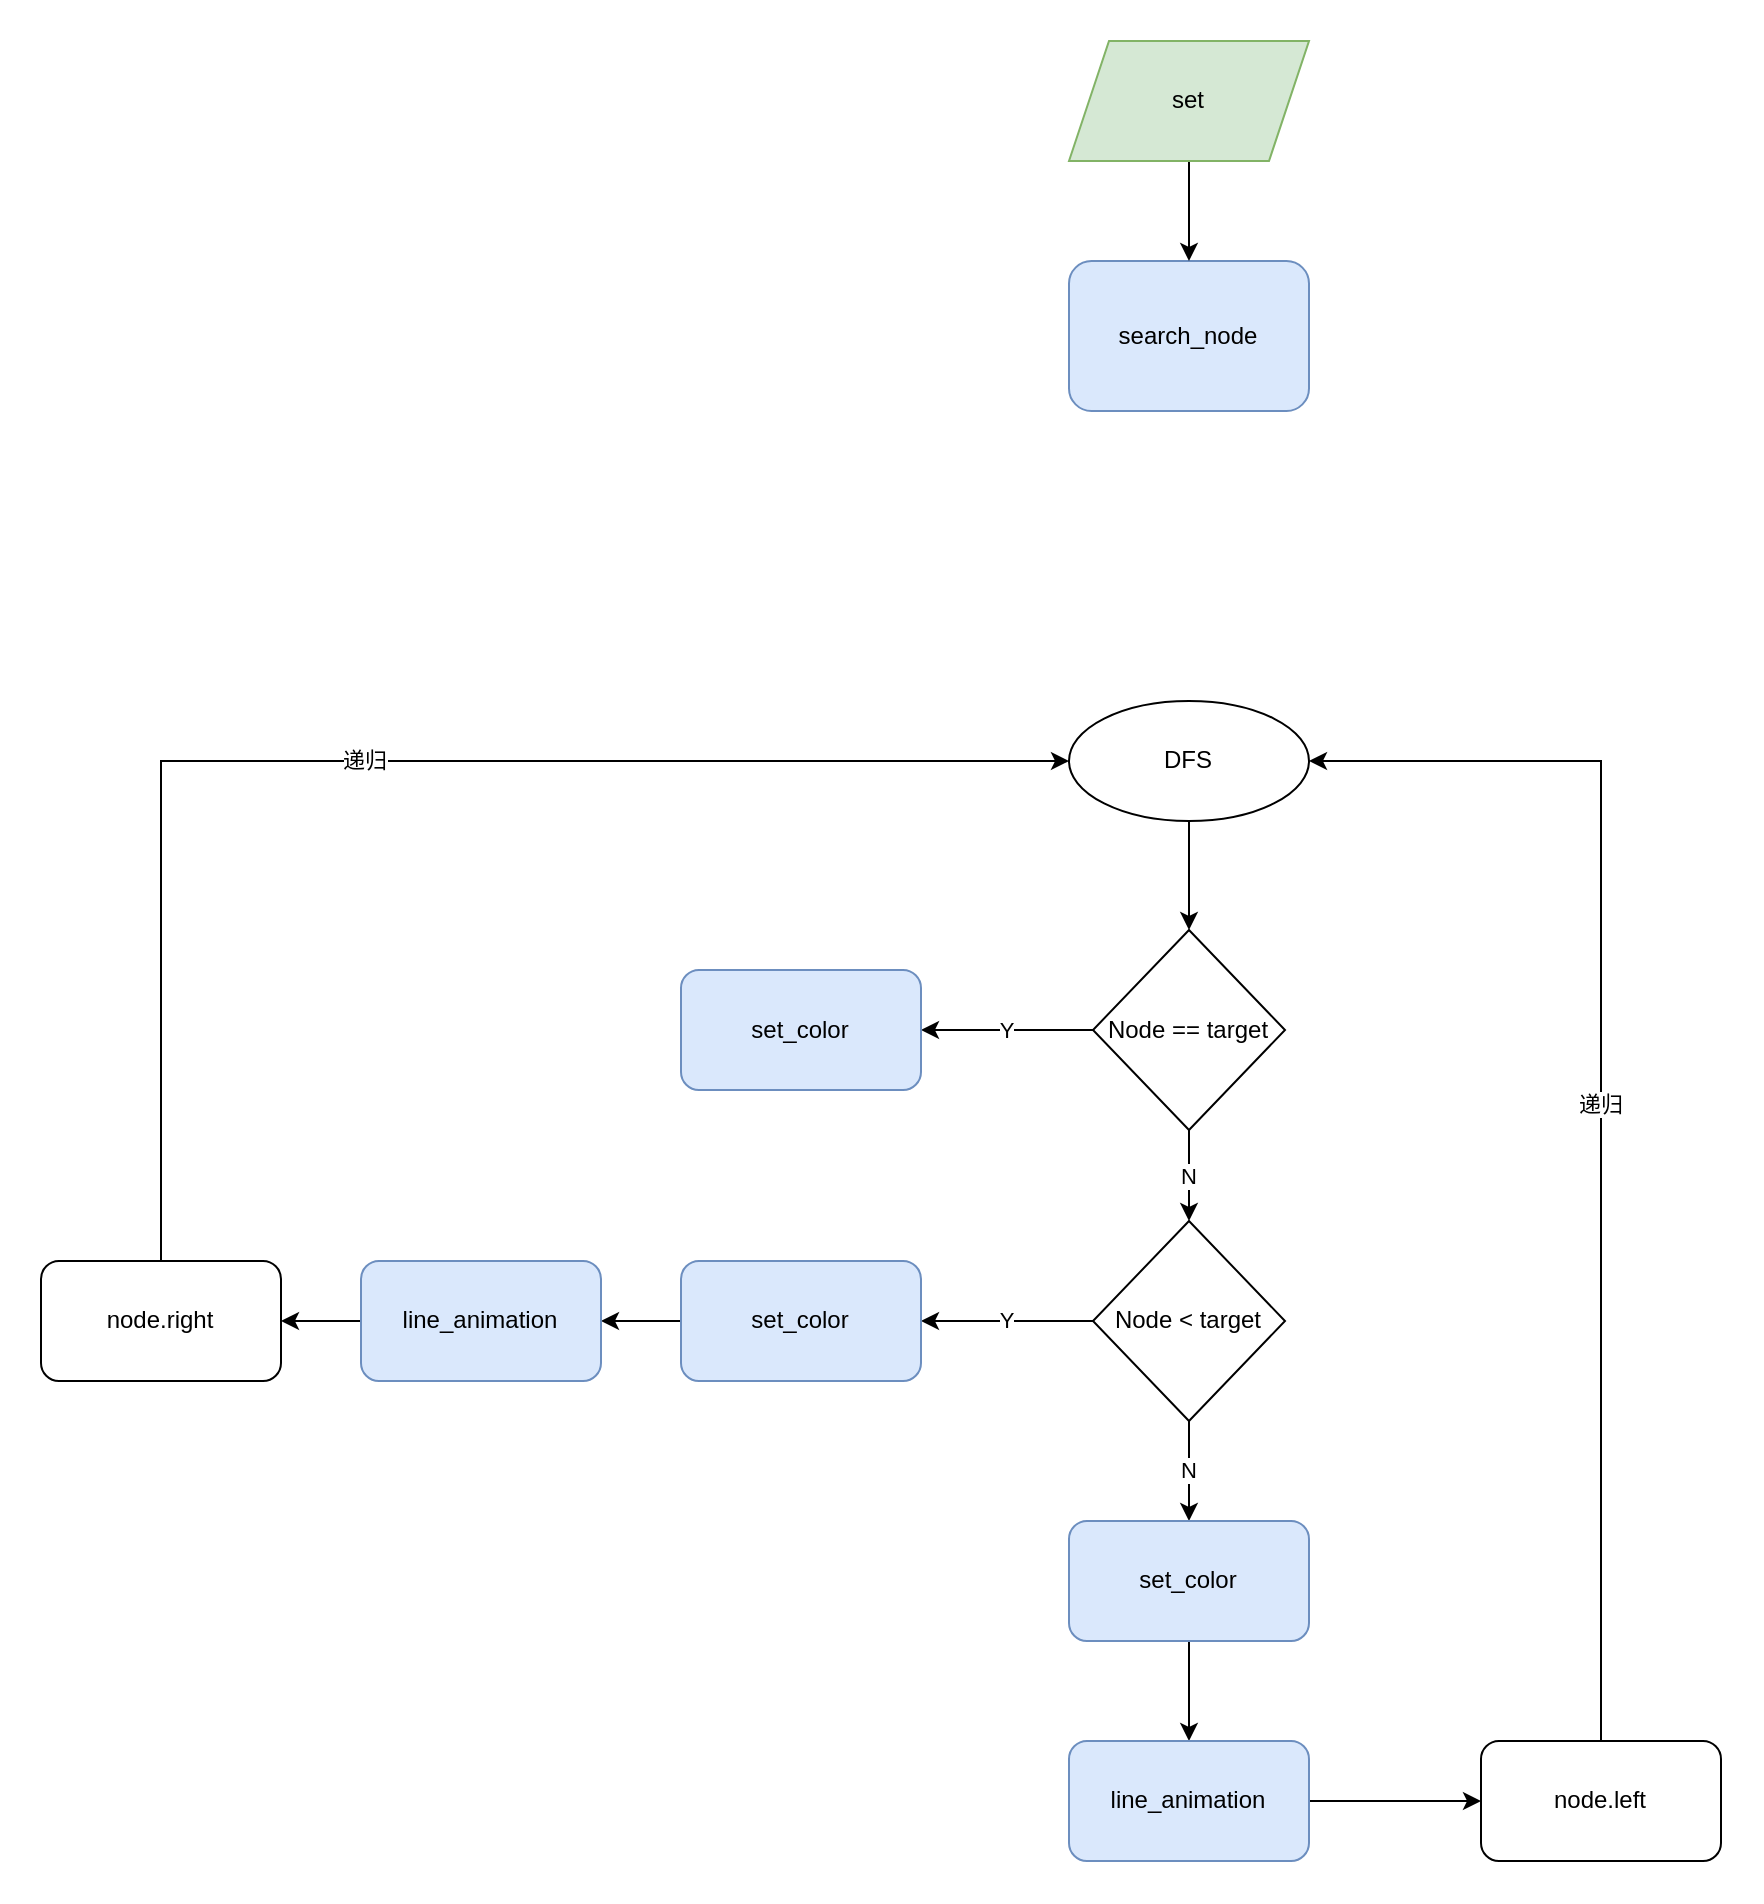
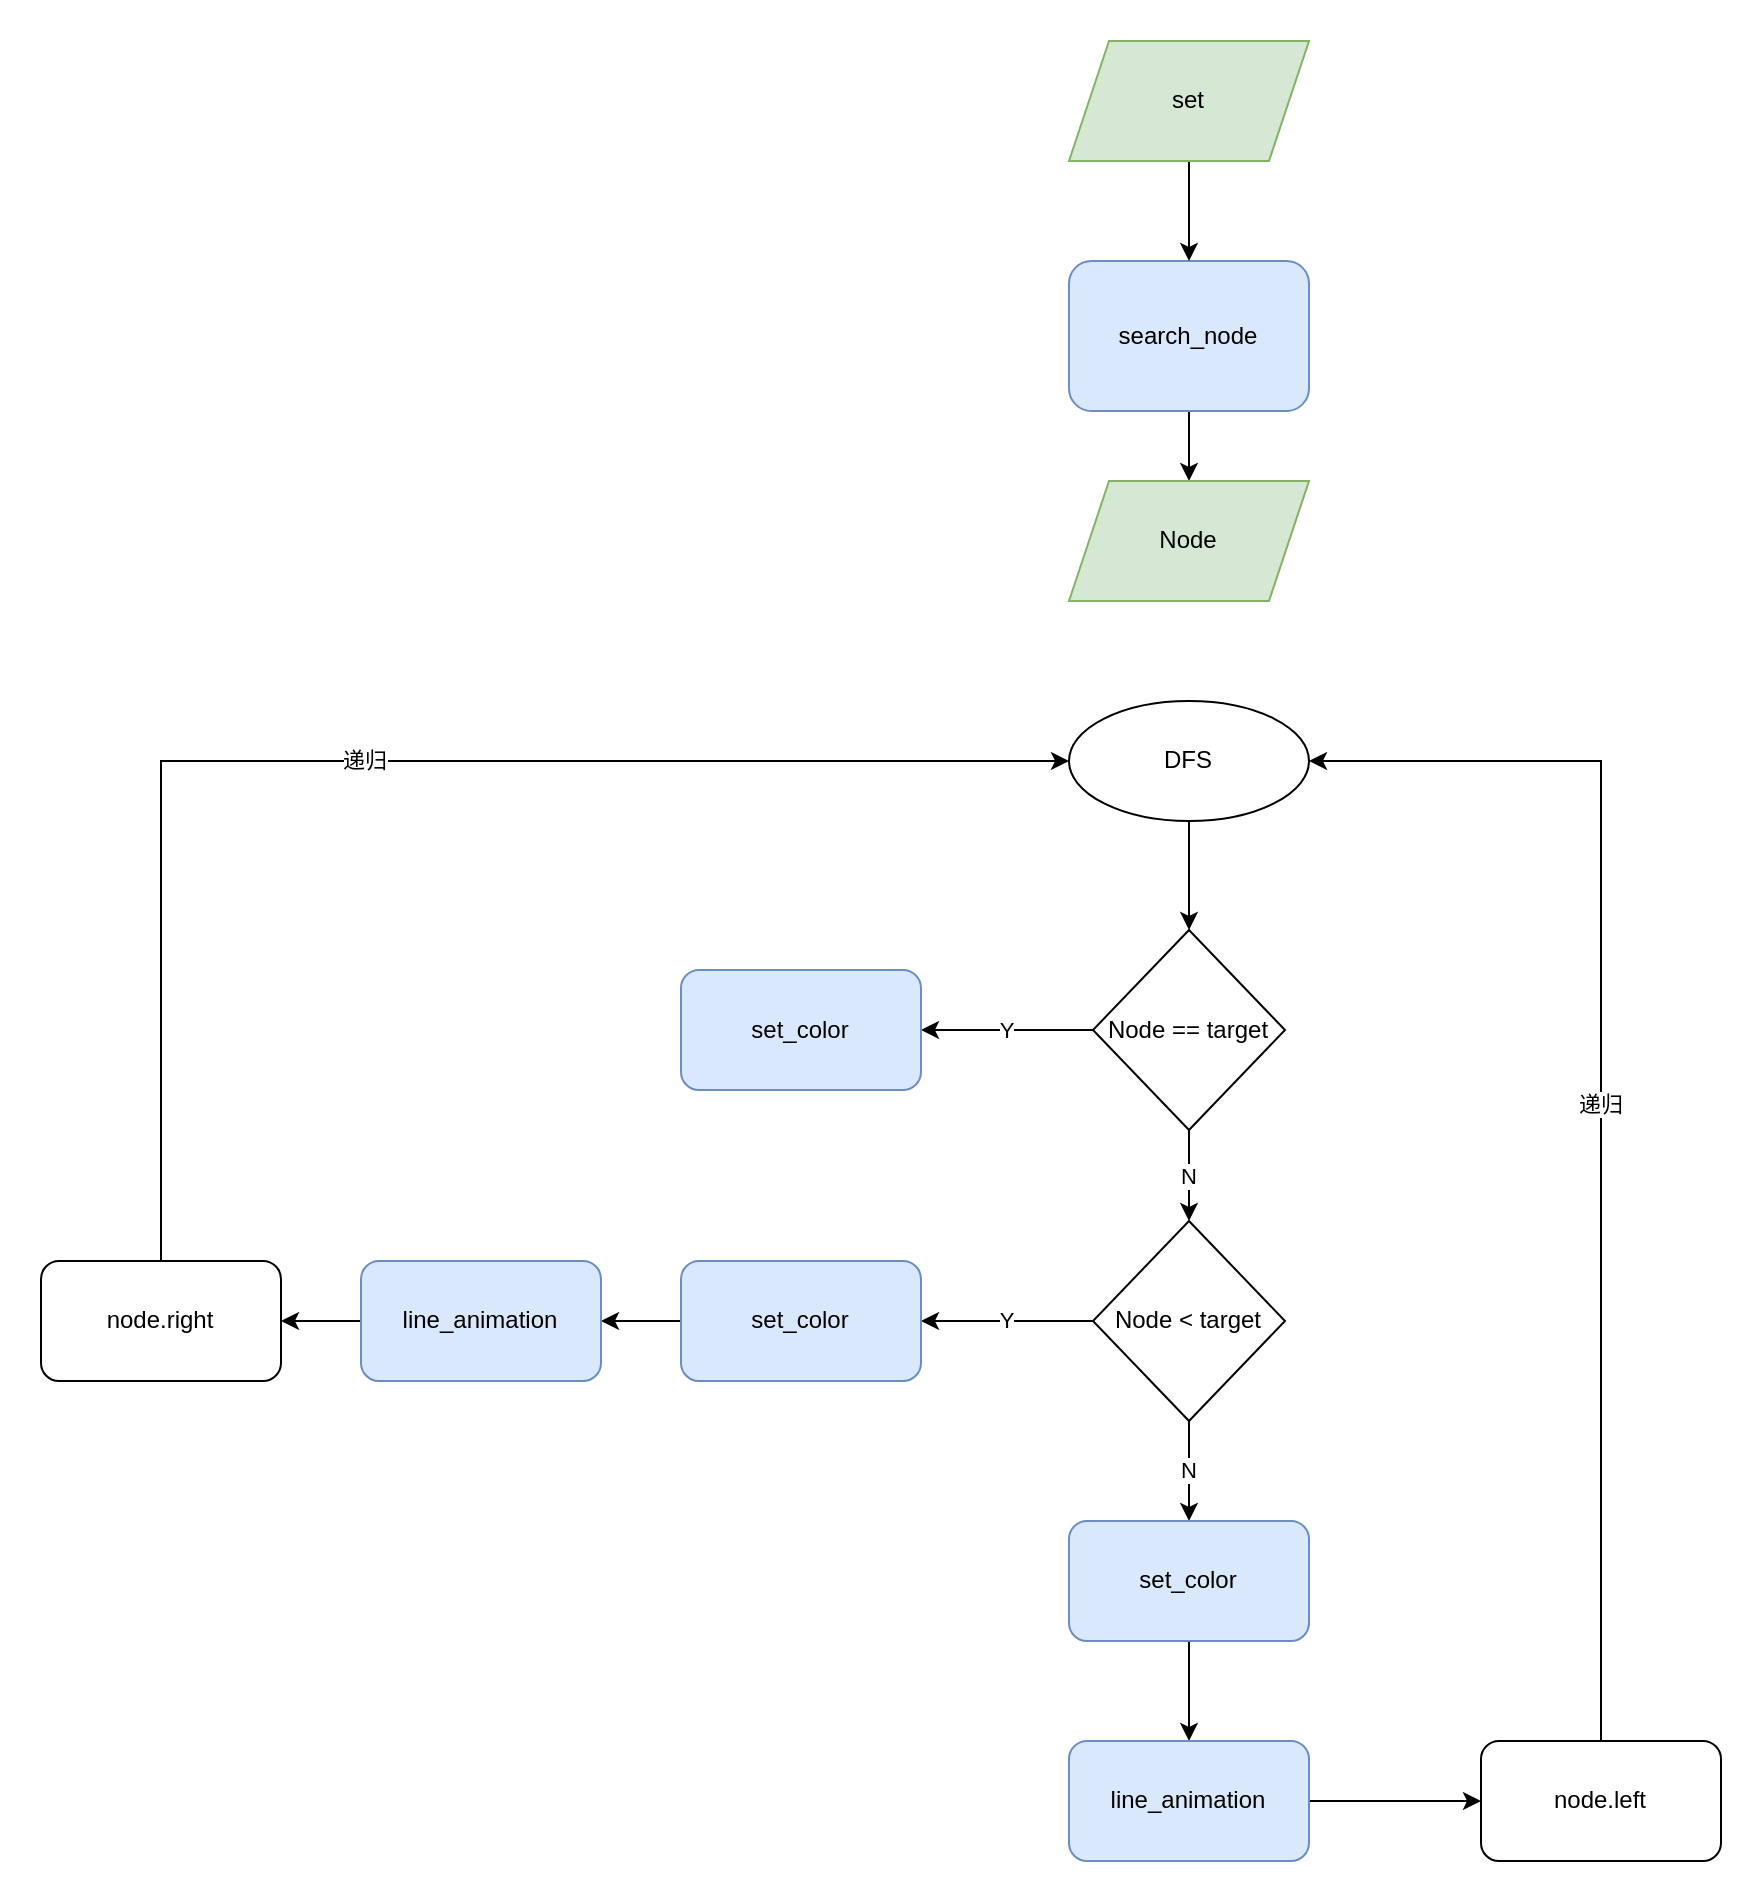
+ <mxCell id="2" value="" style="edgeStyle=orthogonalEdgeStyle;rounded=0;orthogonalLoop=1;jettySize=auto;html=1;" edge="1" parent="1" source="3" target="6"><mxGeometry relative="1" as="geometry" /></mxCell>
+ <mxCell id="6" value="Node" style="shape=parallelogram;perimeter=parallelogramPerimeter;whiteSpace=wrap;html=1;fixedSize=1;fillColor=#d5e8d4;strokeColor=#82b366;" vertex="1" parent="1"><mxGeometry x="534" y="240" width="120" height="60" as="geometry" /></mxCell>
